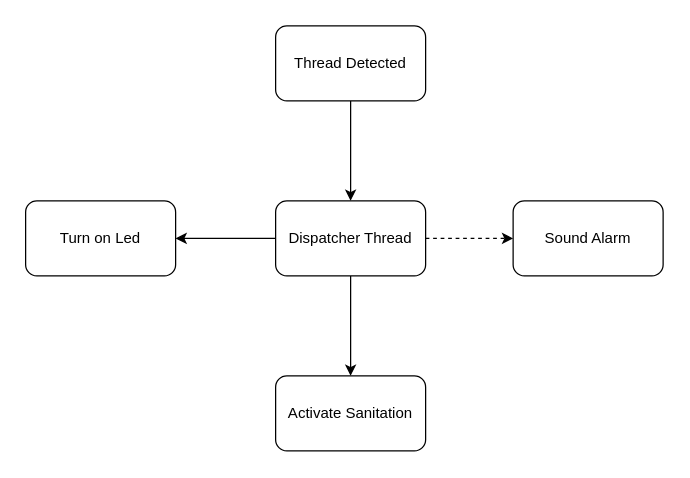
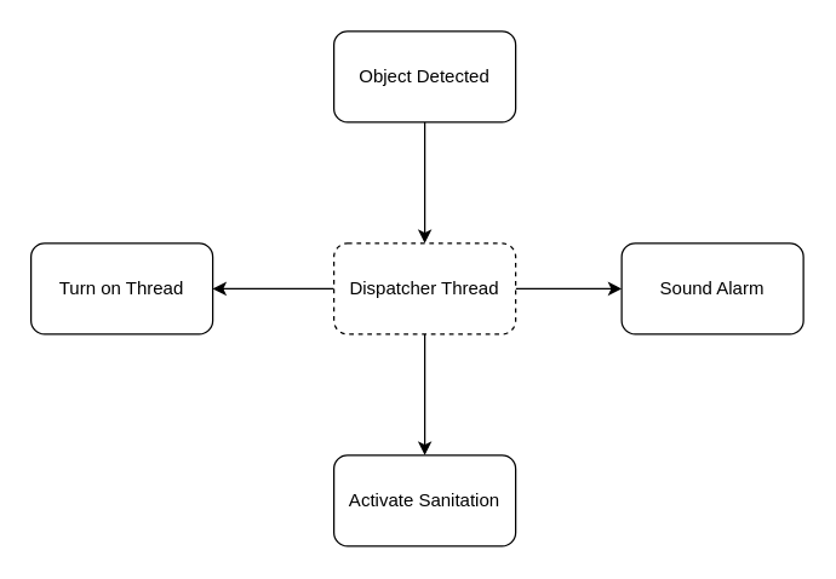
- <mxCell id="3" value="Thread Detected" style="rounded=1;whiteSpace=wrap;html=1;" vertex="1" parent="1"><mxGeometry x="220" y="20" width="120" height="60" as="geometry" /></mxCell>
+ <mxCell id="3" value="Object Detected" style="rounded=1;whiteSpace=wrap;html=1;" vertex="1" parent="1"><mxGeometry x="220" y="20" width="120" height="60" as="geometry" /></mxCell>
- <mxCell id="10" value="Turn on Led" style="whiteSpace=wrap;html=1;rounded=1;" vertex="1" parent="1"><mxGeometry x="20" y="160" width="120" height="60" as="geometry" /></mxCell>
+ <mxCell id="10" value="Turn on Thread" style="whiteSpace=wrap;html=1;rounded=1;" vertex="1" parent="1"><mxGeometry x="20" y="160" width="120" height="60" as="geometry" /></mxCell>
- <mxCell id="7" value="Dispatcher Thread" style="whiteSpace=wrap;html=1;rounded=1;" vertex="1" parent="1"><mxGeometry x="220" y="160" width="120" height="60" as="geometry" /></mxCell>
+ <mxCell id="7" value="Dispatcher Thread" style="whiteSpace=wrap;html=1;rounded=1;dashed=1;" vertex="1" parent="1"><mxGeometry x="220" y="160" width="120" height="60" as="geometry" /></mxCell>
- <mxCell id="4" value="" style="edgeStyle=orthogonalEdgeStyle;rounded=0;orthogonalLoop=1;jettySize=auto;html=1;dashed=1;" edge="1" parent="1" source="7" target="8"><mxGeometry relative="1" as="geometry" /></mxCell>
+ <mxCell id="4" value="" style="edgeStyle=orthogonalEdgeStyle;rounded=0;orthogonalLoop=1;jettySize=auto;html=1;" edge="1" parent="1" source="7" target="8"><mxGeometry relative="1" as="geometry" /></mxCell>
